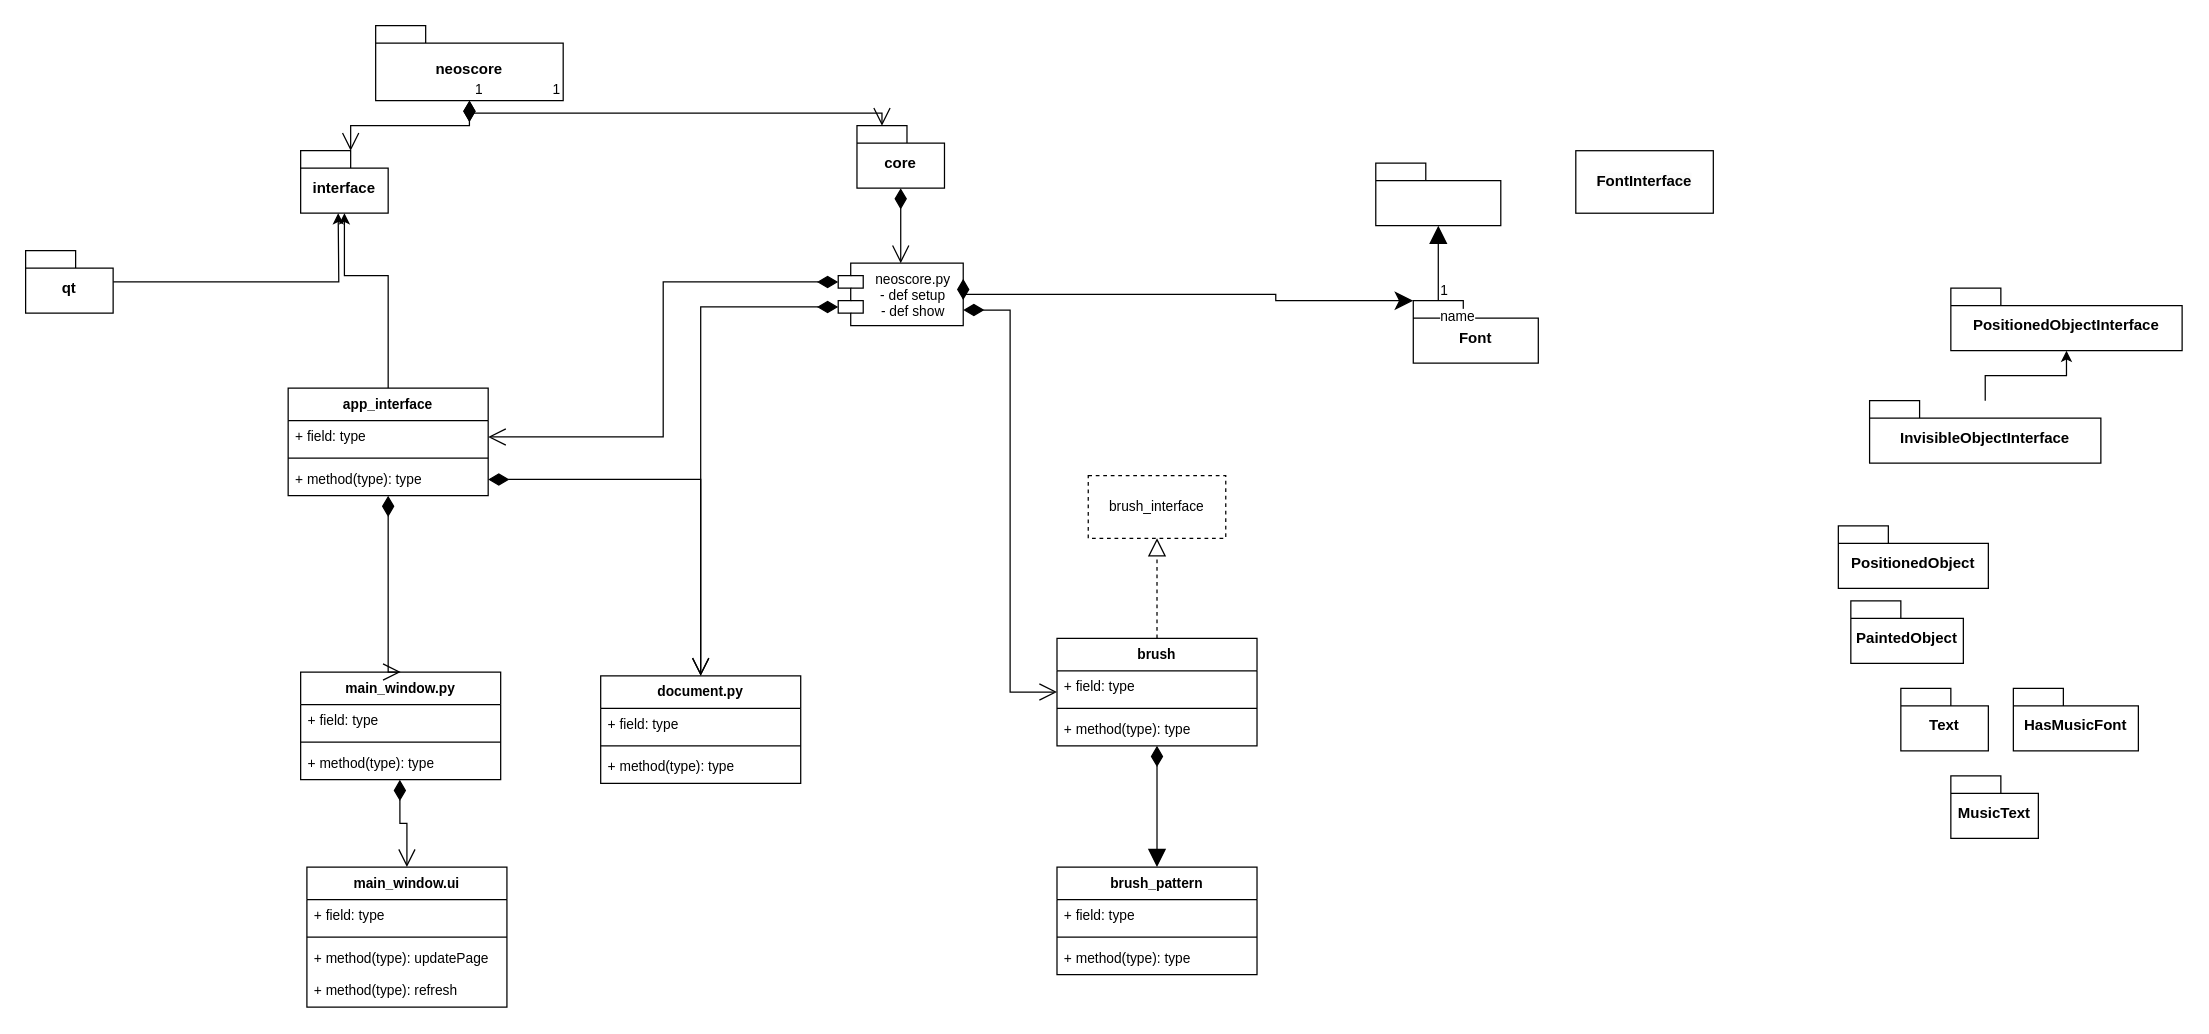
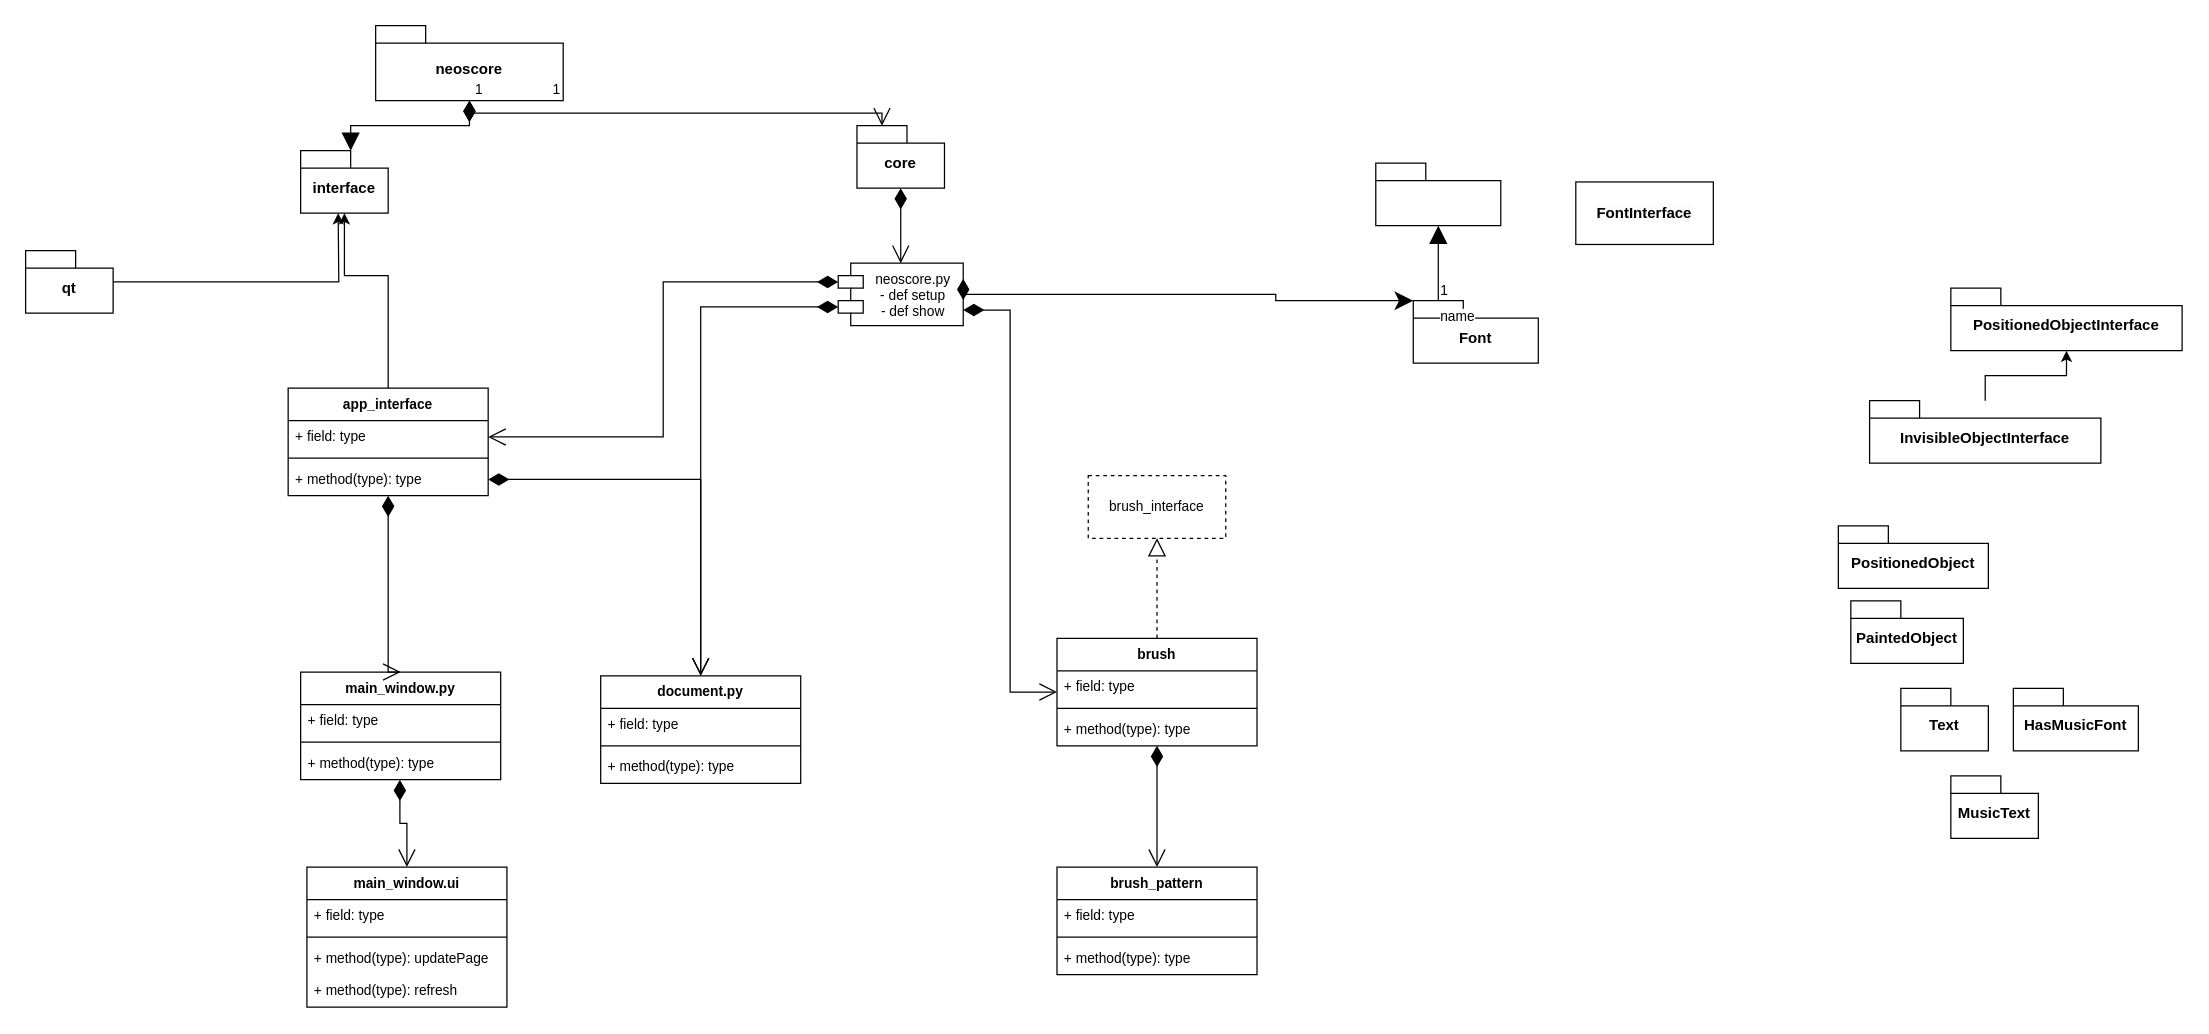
- <mxCell id="13" value="1" style="endArrow=open;html=1;endSize=12;startArrow=diamondThin;startSize=14;startFill=1;edgeStyle=orthogonalEdgeStyle;align=left;verticalAlign=bottom;rounded=0;entryX=0;entryY=0;entryDx=40;entryDy=0;entryPerimeter=0;" edge="1" parent="1" source="2" target="3"><mxGeometry x="-1" y="3" relative="1" as="geometry"><mxPoint x="375" y="80" as="sourcePoint" /><mxPoint x="375" y="240" as="targetPoint" /></mxGeometry></mxCell>
+ <mxCell id="13" value="1" style="endArrow=block;html=1;endSize=12;startArrow=diamondThin;startSize=14;startFill=1;edgeStyle=orthogonalEdgeStyle;align=left;verticalAlign=bottom;rounded=0;entryX=0;entryY=0;entryDx=40;entryDy=0;entryPerimeter=0;" edge="1" parent="1" source="2" target="3"><mxGeometry x="-1" y="3" relative="1" as="geometry"><mxPoint x="375" y="80" as="sourcePoint" /><mxPoint x="375" y="240" as="targetPoint" /></mxGeometry></mxCell>
- <mxCell id="60" value="&lt;span style=&quot;font-size: 12px; font-weight: 700; background-color: rgb(251, 251, 251);&quot;&gt;FontInterface&lt;/span&gt;" style="html=1;whiteSpace=wrap;fontFamily=Helvetica;fontSize=11;fontColor=default;labelBackgroundColor=default;" vertex="1" parent="1"><mxGeometry x="1260" y="120" width="110" height="50" as="geometry" /></mxCell>
+ <mxCell id="60" value="&lt;span style=&quot;font-size: 12px; font-weight: 700; background-color: rgb(251, 251, 251);&quot;&gt;FontInterface&lt;/span&gt;" style="html=1;whiteSpace=wrap;fontFamily=Helvetica;fontSize=11;fontColor=default;labelBackgroundColor=default;" vertex="1" parent="1"><mxGeometry x="1260" y="145" width="110" height="50" as="geometry" /></mxCell>
- <mxCell id="49" style="edgeStyle=orthogonalEdgeStyle;rounded=0;orthogonalLoop=1;jettySize=auto;html=1;entryX=0.5;entryY=0;entryDx=0;entryDy=0;strokeColor=default;align=left;verticalAlign=bottom;fontFamily=Helvetica;fontSize=11;fontColor=default;labelBackgroundColor=default;startArrow=diamondThin;startFill=1;startSize=14;endArrow=block;endSize=12;" edge="1" parent="1" source="50" target="54"><mxGeometry relative="1" as="geometry" /></mxCell>
+ <mxCell id="49" style="edgeStyle=orthogonalEdgeStyle;rounded=0;orthogonalLoop=1;jettySize=auto;html=1;entryX=0.5;entryY=0;entryDx=0;entryDy=0;strokeColor=default;align=left;verticalAlign=bottom;fontFamily=Helvetica;fontSize=11;fontColor=default;labelBackgroundColor=default;startArrow=diamondThin;startFill=1;startSize=14;endArrow=open;endSize=12;" edge="1" parent="1" source="50" target="54"><mxGeometry relative="1" as="geometry" /></mxCell>
